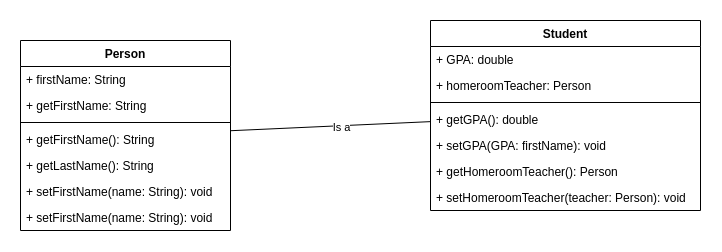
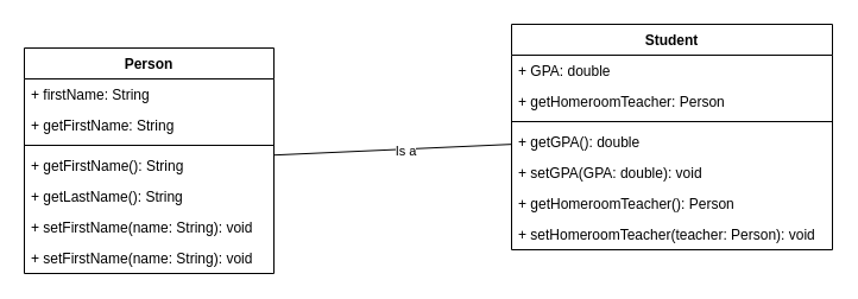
- <mxCell id="12" value="+ homeroomTeacher: Person" style="text;strokeColor=none;fillColor=none;align=left;verticalAlign=top;spacingLeft=4;spacingRight=4;overflow=hidden;rotatable=0;points=[[0,0.5],[1,0.5]];portConstraint=eastwest;whiteSpace=wrap;html=1;" vertex="1" parent="10"><mxGeometry y="52" width="270" height="26" as="geometry" /></mxCell>
+ <mxCell id="12" value="+ getHomeroomTeacher: Person" style="text;strokeColor=none;fillColor=none;align=left;verticalAlign=top;spacingLeft=4;spacingRight=4;overflow=hidden;rotatable=0;points=[[0,0.5],[1,0.5]];portConstraint=eastwest;whiteSpace=wrap;html=1;" vertex="1" parent="10"><mxGeometry y="52" width="270" height="26" as="geometry" /></mxCell>
- <mxCell id="15" value="+ setGPA(GPA: firstName): void" style="text;strokeColor=none;fillColor=none;align=left;verticalAlign=top;spacingLeft=4;spacingRight=4;overflow=hidden;rotatable=0;points=[[0,0.5],[1,0.5]];portConstraint=eastwest;whiteSpace=wrap;html=1;" vertex="1" parent="10"><mxGeometry y="112" width="270" height="26" as="geometry" /></mxCell>
+ <mxCell id="15" value="+ setGPA(GPA: double): void" style="text;strokeColor=none;fillColor=none;align=left;verticalAlign=top;spacingLeft=4;spacingRight=4;overflow=hidden;rotatable=0;points=[[0,0.5],[1,0.5]];portConstraint=eastwest;whiteSpace=wrap;html=1;" vertex="1" parent="10"><mxGeometry y="112" width="270" height="26" as="geometry" /></mxCell>
